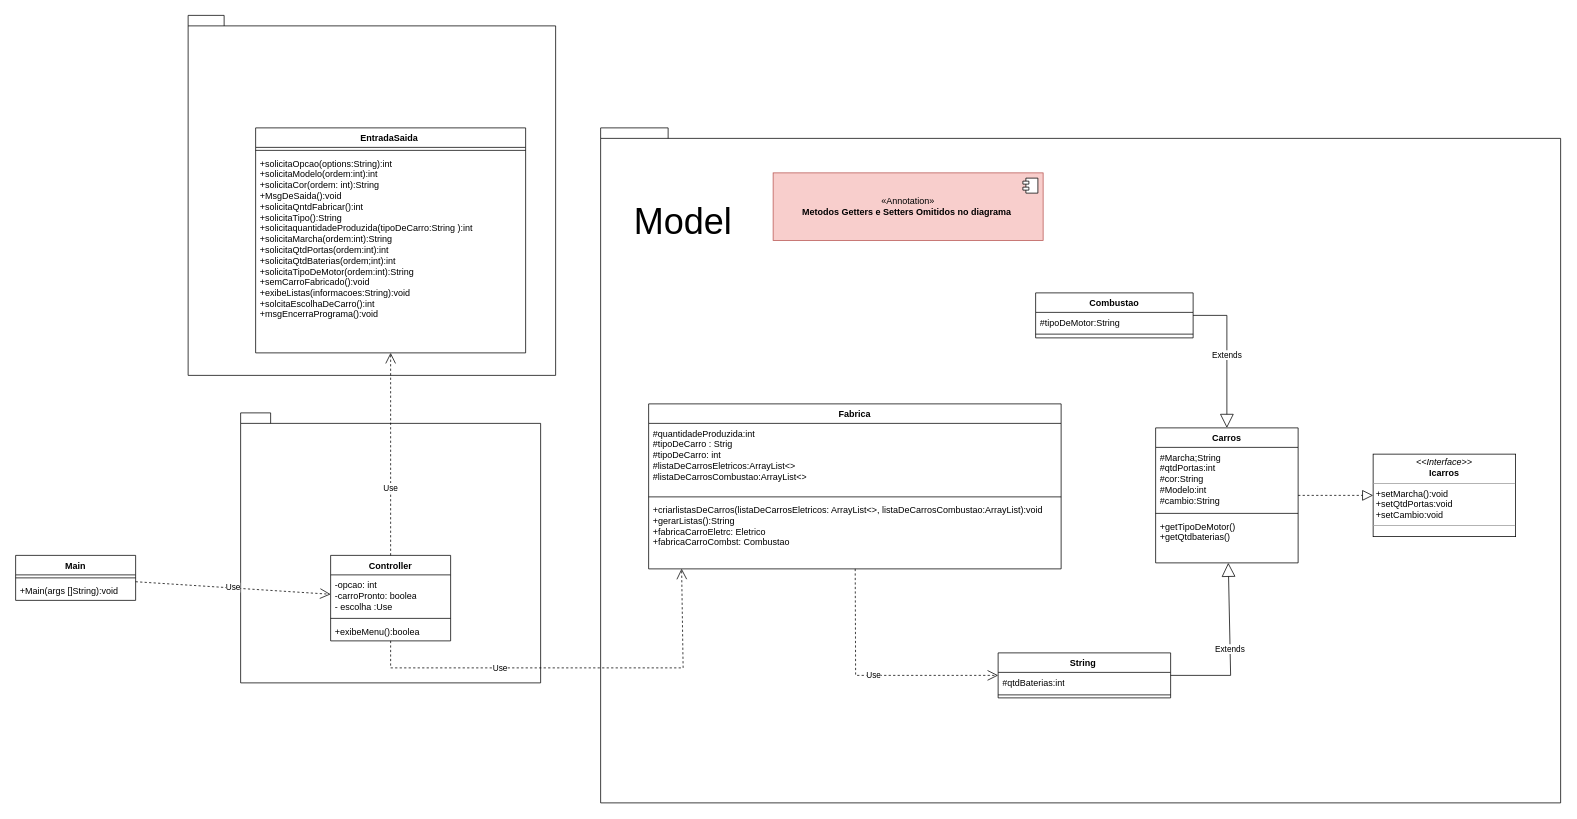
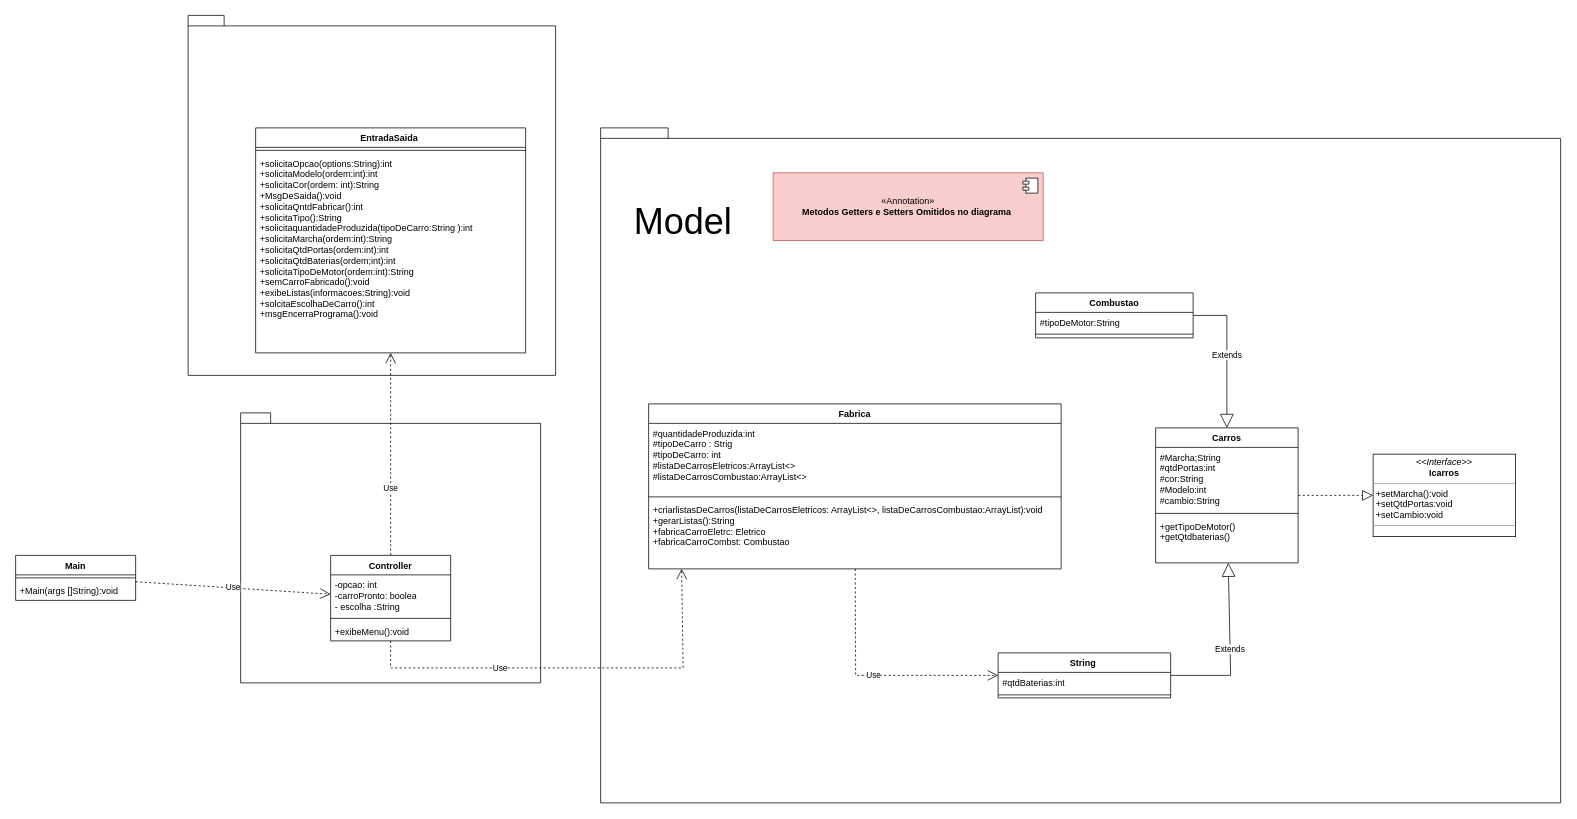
- <mxCell id="9" value="-opcao: int&amp;nbsp;&lt;br&gt;-carroPronto: boolea&lt;br&gt;- escolha :Use&amp;nbsp;" style="text;strokeColor=none;fillColor=none;align=left;verticalAlign=top;spacingLeft=4;spacingRight=4;overflow=hidden;rotatable=0;points=[[0,0.5],[1,0.5]];portConstraint=eastwest;whiteSpace=wrap;html=1;" parent="8" vertex="1"><mxGeometry y="26" width="160" height="54" as="geometry" /></mxCell>
+ <mxCell id="9" value="-opcao: int&amp;nbsp;&lt;br&gt;-carroPronto: boolea&lt;br&gt;- escolha :String&amp;nbsp;" style="text;strokeColor=none;fillColor=none;align=left;verticalAlign=top;spacingLeft=4;spacingRight=4;overflow=hidden;rotatable=0;points=[[0,0.5],[1,0.5]];portConstraint=eastwest;whiteSpace=wrap;html=1;" parent="8" vertex="1"><mxGeometry y="26" width="160" height="54" as="geometry" /></mxCell>
- <mxCell id="11" value="+exibeMenu():boolea&amp;nbsp;" style="text;strokeColor=none;fillColor=none;align=left;verticalAlign=top;spacingLeft=4;spacingRight=4;overflow=hidden;rotatable=0;points=[[0,0.5],[1,0.5]];portConstraint=eastwest;whiteSpace=wrap;html=1;" parent="8" vertex="1"><mxGeometry y="88" width="160" height="26" as="geometry" /></mxCell>
+ <mxCell id="11" value="+exibeMenu():void&amp;nbsp;" style="text;strokeColor=none;fillColor=none;align=left;verticalAlign=top;spacingLeft=4;spacingRight=4;overflow=hidden;rotatable=0;points=[[0,0.5],[1,0.5]];portConstraint=eastwest;whiteSpace=wrap;html=1;" parent="8" vertex="1"><mxGeometry y="88" width="160" height="26" as="geometry" /></mxCell>
